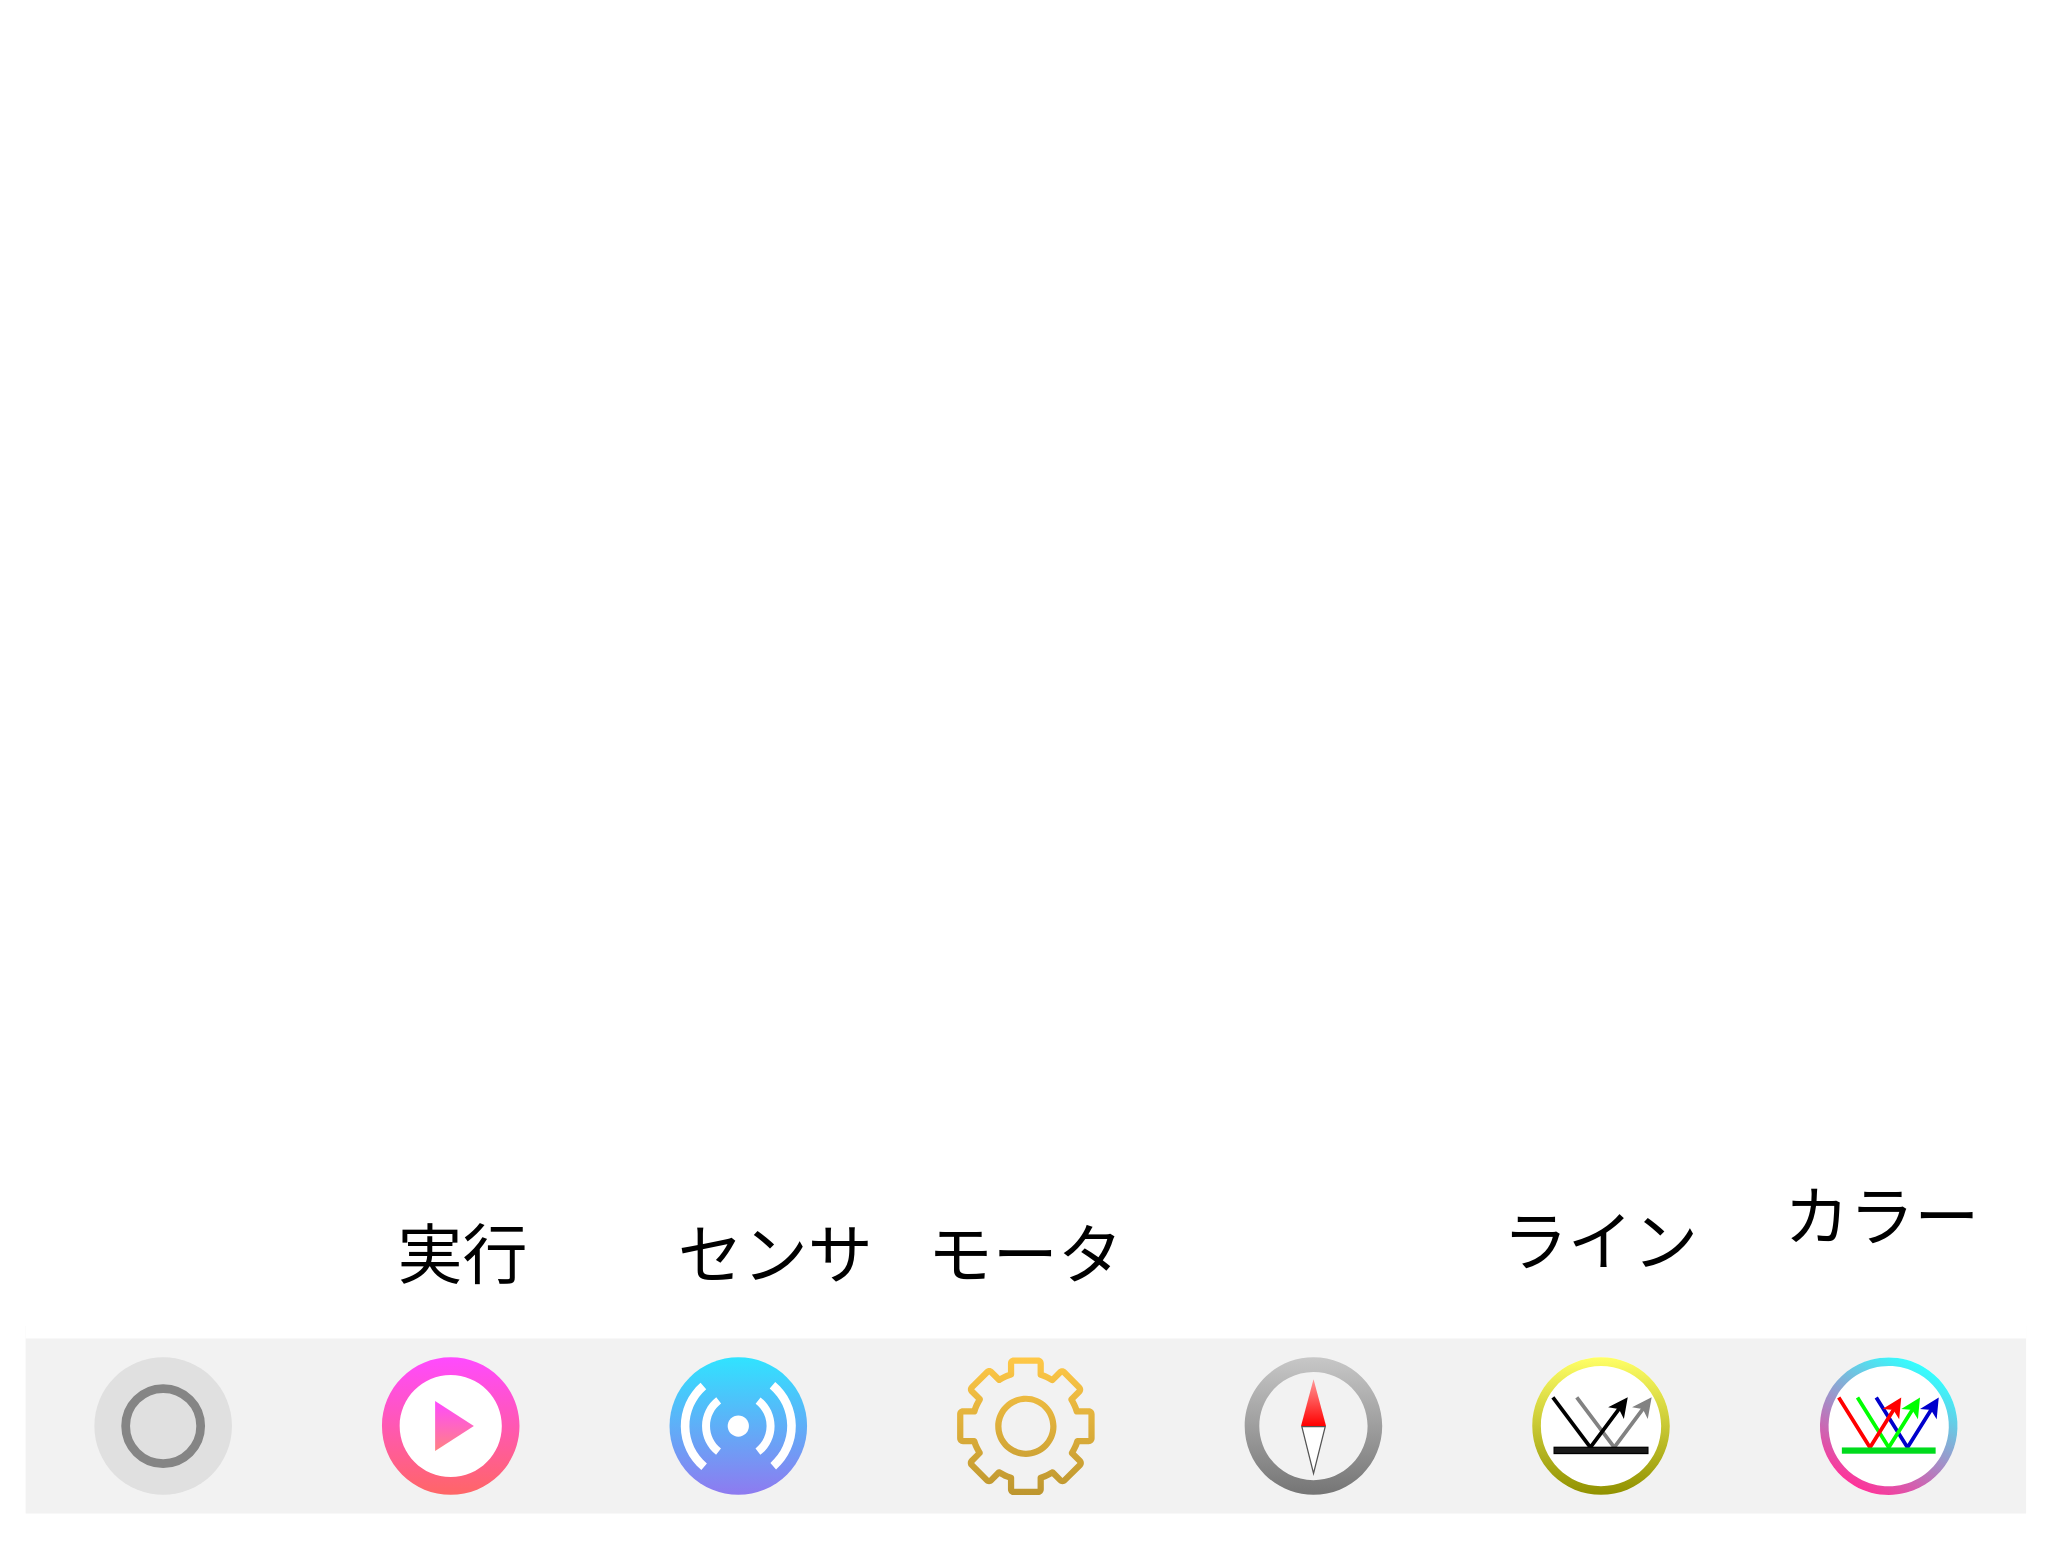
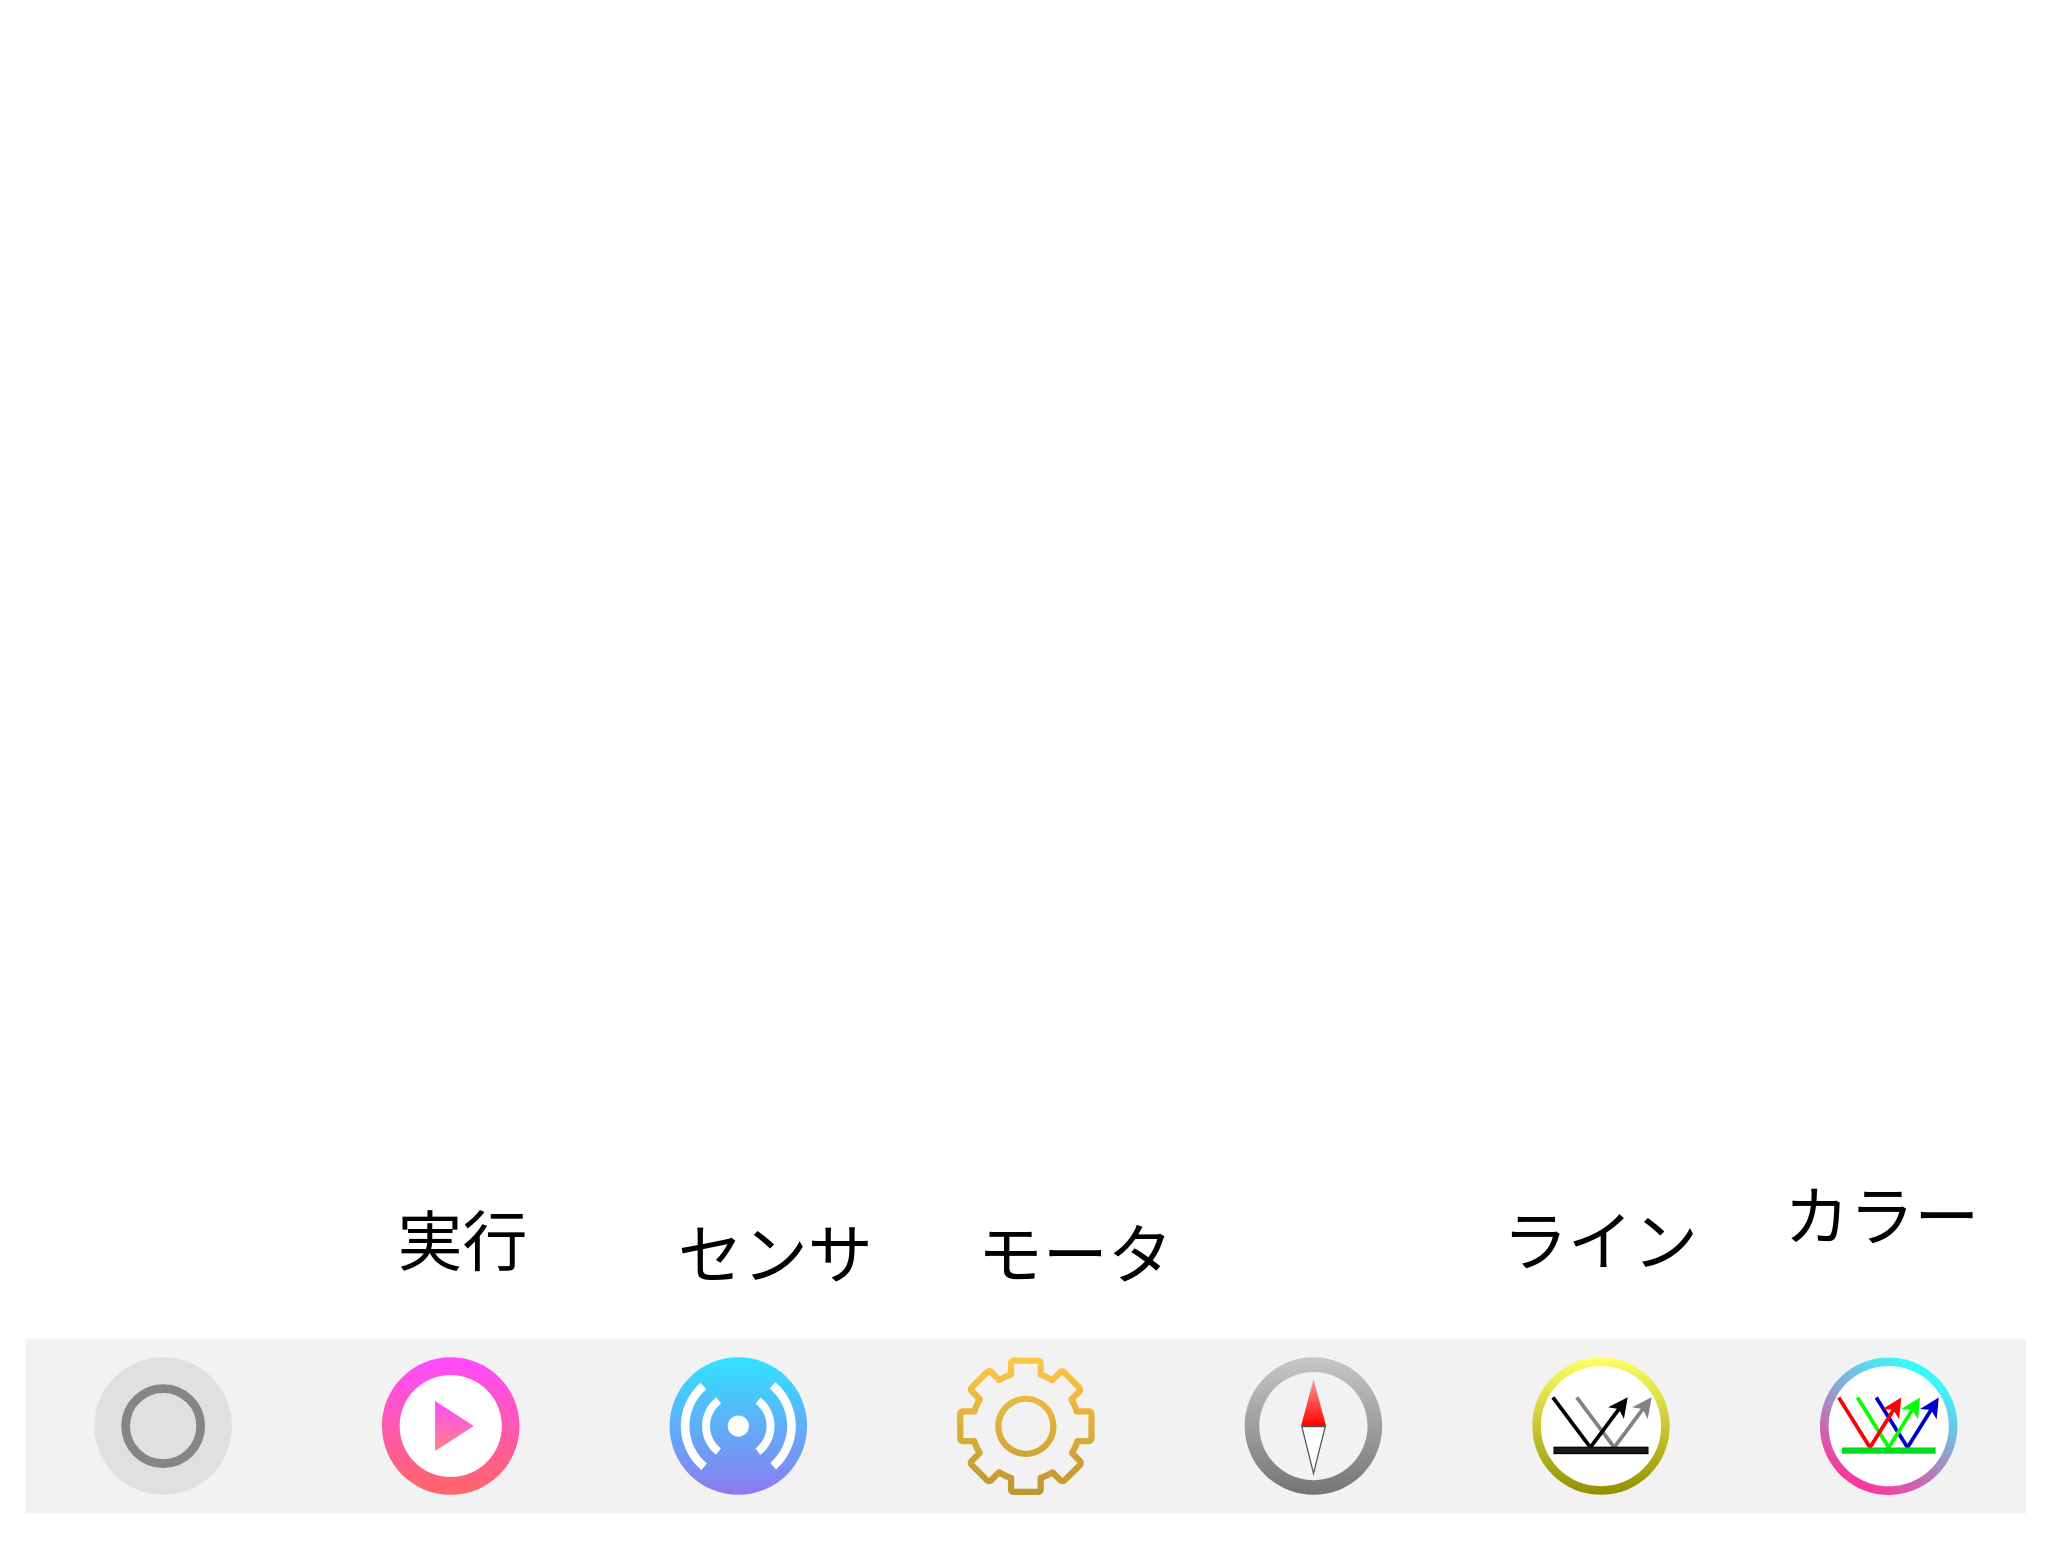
- <mxCell id="41" value="&lt;span style=&quot;font-size: 52px;&quot;&gt;実行&lt;/span&gt;" style="text;html=1;strokeColor=none;fillColor=none;align=center;verticalAlign=middle;whiteSpace=wrap;rounded=0;fontFamily=Zen Kaku Gothic New;fontSource=https%3A%2F%2Ffonts.googleapis.com%2Fcss%3Ffamily%3DZen%2BKaku%2BGothic%2BNew;" vertex="1" parent="40"><mxGeometry x="300" y="960" width="140" height="90" as="geometry" /></mxCell>
+ <mxCell id="41" value="&lt;span style=&quot;font-size: 52px;&quot;&gt;実行&lt;/span&gt;" style="text;html=1;strokeColor=none;fillColor=none;align=center;verticalAlign=middle;whiteSpace=wrap;rounded=0;fontFamily=Zen Kaku Gothic New;fontSource=https%3A%2F%2Ffonts.googleapis.com%2Fcss%3Ffamily%3DZen%2BKaku%2BGothic%2BNew;" vertex="1" parent="40"><mxGeometry x="300" y="950" width="140" height="90" as="geometry" /></mxCell>
- <mxCell id="43" value="&lt;span style=&quot;font-size: 52px;&quot;&gt;モータ&lt;/span&gt;" style="text;html=1;strokeColor=none;fillColor=none;align=center;verticalAlign=middle;whiteSpace=wrap;rounded=0;fontFamily=Zen Kaku Gothic New;fontSource=https%3A%2F%2Ffonts.googleapis.com%2Fcss%3Ffamily%3DZen%2BKaku%2BGothic%2BNew;" vertex="1" parent="40"><mxGeometry x="740" y="960" width="160" height="90" as="geometry" /></mxCell>
+ <mxCell id="43" value="&lt;span style=&quot;font-size: 52px;&quot;&gt;モータ&lt;/span&gt;" style="text;html=1;strokeColor=none;fillColor=none;align=center;verticalAlign=middle;whiteSpace=wrap;rounded=0;fontFamily=Zen Kaku Gothic New;fontSource=https%3A%2F%2Ffonts.googleapis.com%2Fcss%3Ffamily%3DZen%2BKaku%2BGothic%2BNew;" vertex="1" parent="40"><mxGeometry x="780" y="960" width="160" height="90" as="geometry" /></mxCell>
